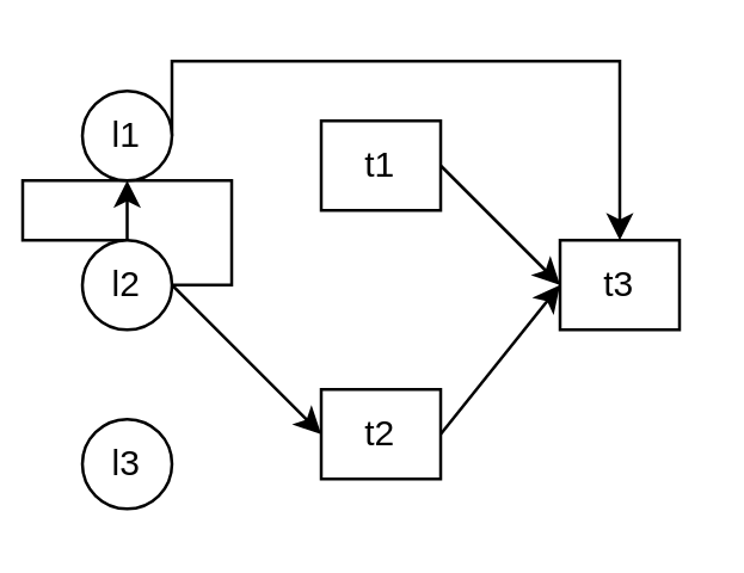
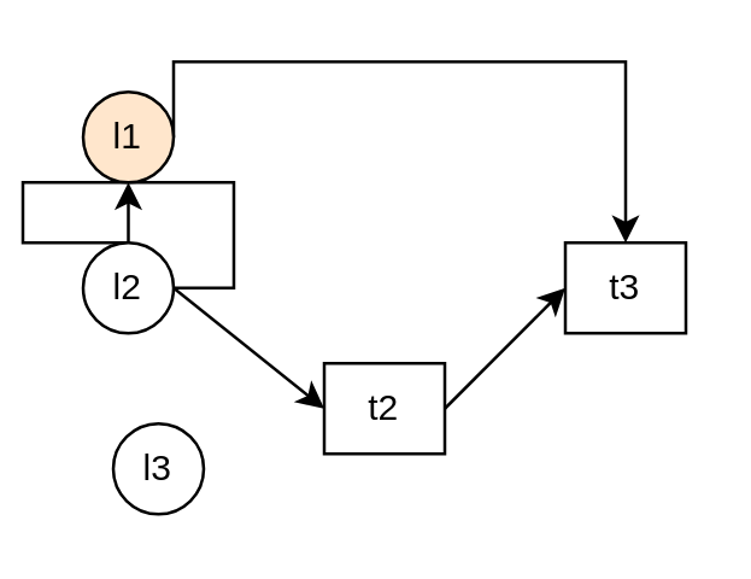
- <mxCell id="5" value="l1" style="ellipse;whiteSpace=wrap;html=1;aspect=fixed;" vertex="1" parent="1"><mxGeometry x="20" y="30" width="30" height="30" as="geometry" /></mxCell>
+ <mxCell id="5" value="l1" style="ellipse;whiteSpace=wrap;html=1;aspect=fixed;fillColor=#ffe6cc;" vertex="1" parent="1"><mxGeometry x="20" y="30" width="30" height="30" as="geometry" /></mxCell>
- <mxCell id="3" value="t1" style="rounded=0;whiteSpace=wrap;html=1;" vertex="1" parent="1"><mxGeometry x="100" y="40" width="40" height="30" as="geometry" /></mxCell>
- <mxCell id="2" style="rounded=0;orthogonalLoop=1;jettySize=auto;html=1;exitX=1;exitY=0.5;exitDx=0;exitDy=0;entryX=0;entryY=0.5;entryDx=0;entryDy=0;" edge="1" parent="1" source="3" target="12"><mxGeometry relative="1" as="geometry" /></mxCell>
- <mxCell id="11" value="t2" style="rounded=0;whiteSpace=wrap;html=1;" vertex="1" parent="1"><mxGeometry x="100" y="130" width="40" height="30" as="geometry" /></mxCell>
+ <mxCell id="11" value="t2" style="rounded=0;whiteSpace=wrap;html=1;" vertex="1" parent="1"><mxGeometry x="100" y="120" width="40" height="30" as="geometry" /></mxCell>
- <mxCell id="9" value="l3" style="ellipse;whiteSpace=wrap;html=1;aspect=fixed;" vertex="1" parent="1"><mxGeometry x="20" y="140" width="30" height="30" as="geometry" /></mxCell>
+ <mxCell id="9" value="l3" style="ellipse;whiteSpace=wrap;html=1;aspect=fixed;" vertex="1" parent="1"><mxGeometry x="30" y="140" width="30" height="30" as="geometry" /></mxCell>
